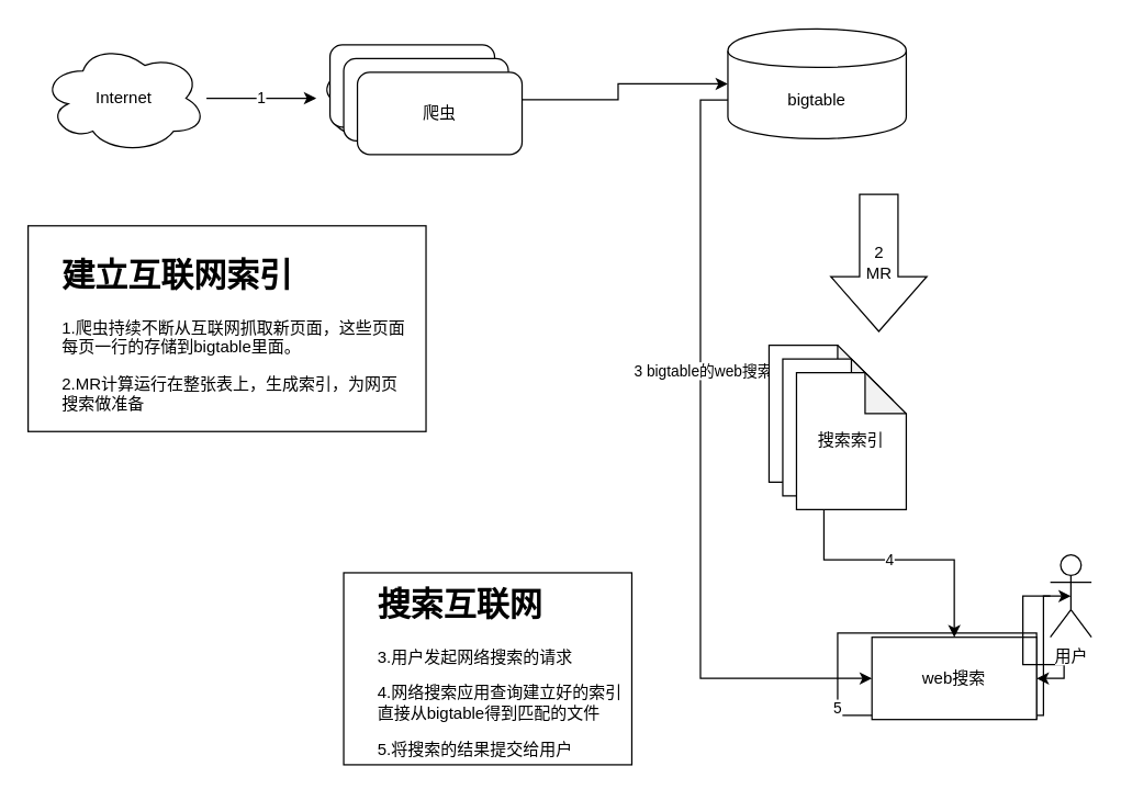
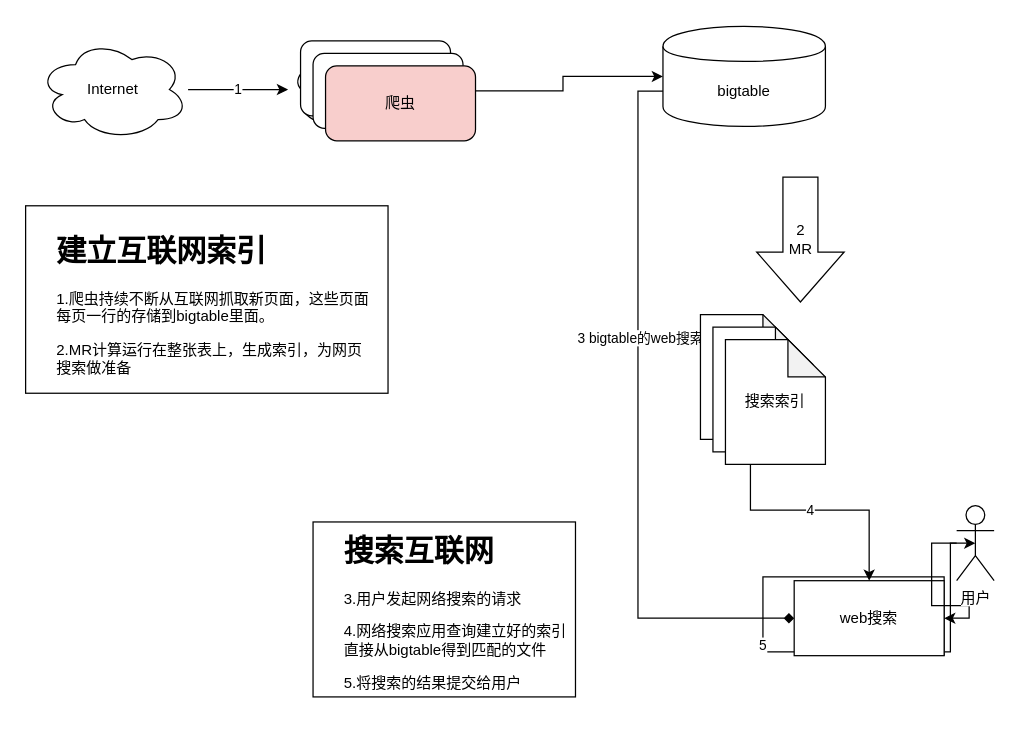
- <mxCell id="10" value="爬虫" style="rounded=1;whiteSpace=wrap;html=1;" vertex="1" parent="1"><mxGeometry x="260" y="52" width="120" height="60" as="geometry" /></mxCell>
+ <mxCell id="10" value="爬虫" style="rounded=1;whiteSpace=wrap;html=1;fillColor=#f8cecc;" vertex="1" parent="1"><mxGeometry x="260" y="52" width="120" height="60" as="geometry" /></mxCell>
- <mxCell id="11" style="edgeStyle=orthogonalEdgeStyle;rounded=0;orthogonalLoop=1;jettySize=auto;html=1;entryX=0;entryY=0.5;entryDx=0;entryDy=0;exitX=0;exitY=0.646;exitDx=0;exitDy=0;exitPerimeter=0;" edge="1" parent="1" source="13" target="15"><mxGeometry relative="1" as="geometry" /></mxCell>
+ <mxCell id="11" style="edgeStyle=orthogonalEdgeStyle;rounded=0;orthogonalLoop=1;jettySize=auto;html=1;entryX=0;entryY=0.5;entryDx=0;entryDy=0;exitX=0;exitY=0.646;exitDx=0;exitDy=0;exitPerimeter=0;endArrow=diamond;" edge="1" parent="1" source="13" target="15"><mxGeometry relative="1" as="geometry" /></mxCell>
